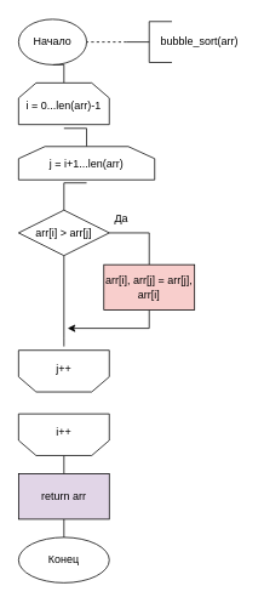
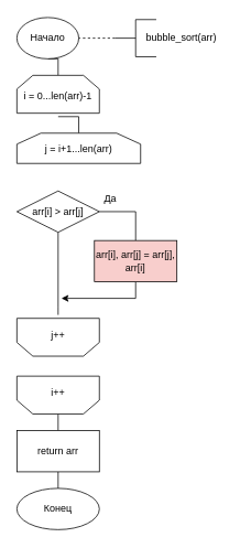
- <mxCell id="6" style="edgeStyle=orthogonalEdgeStyle;rounded=0;orthogonalLoop=1;jettySize=auto;html=1;exitX=0.5;exitY=1;exitDx=0;exitDy=0;exitPerimeter=0;entryX=0.5;entryY=0;entryDx=0;entryDy=0;entryPerimeter=0;strokeWidth=1;endArrow=none;endFill=0;" edge="1" parent="1" source="7" target="10"><mxGeometry relative="1" as="geometry" /></mxCell>
- <mxCell id="19" value="return arr" style="rounded=0;whiteSpace=wrap;html=1;shadow=0;sketch=0;strokeWidth=1;fillColor=#e1d5e7;" vertex="1" parent="1"><mxGeometry x="20" y="520" width="100" height="50" as="geometry" /></mxCell>
+ <mxCell id="19" value="return arr" style="rounded=0;whiteSpace=wrap;html=1;shadow=0;sketch=0;strokeWidth=1;" vertex="1" parent="1"><mxGeometry x="20" y="520" width="100" height="50" as="geometry" /></mxCell>
